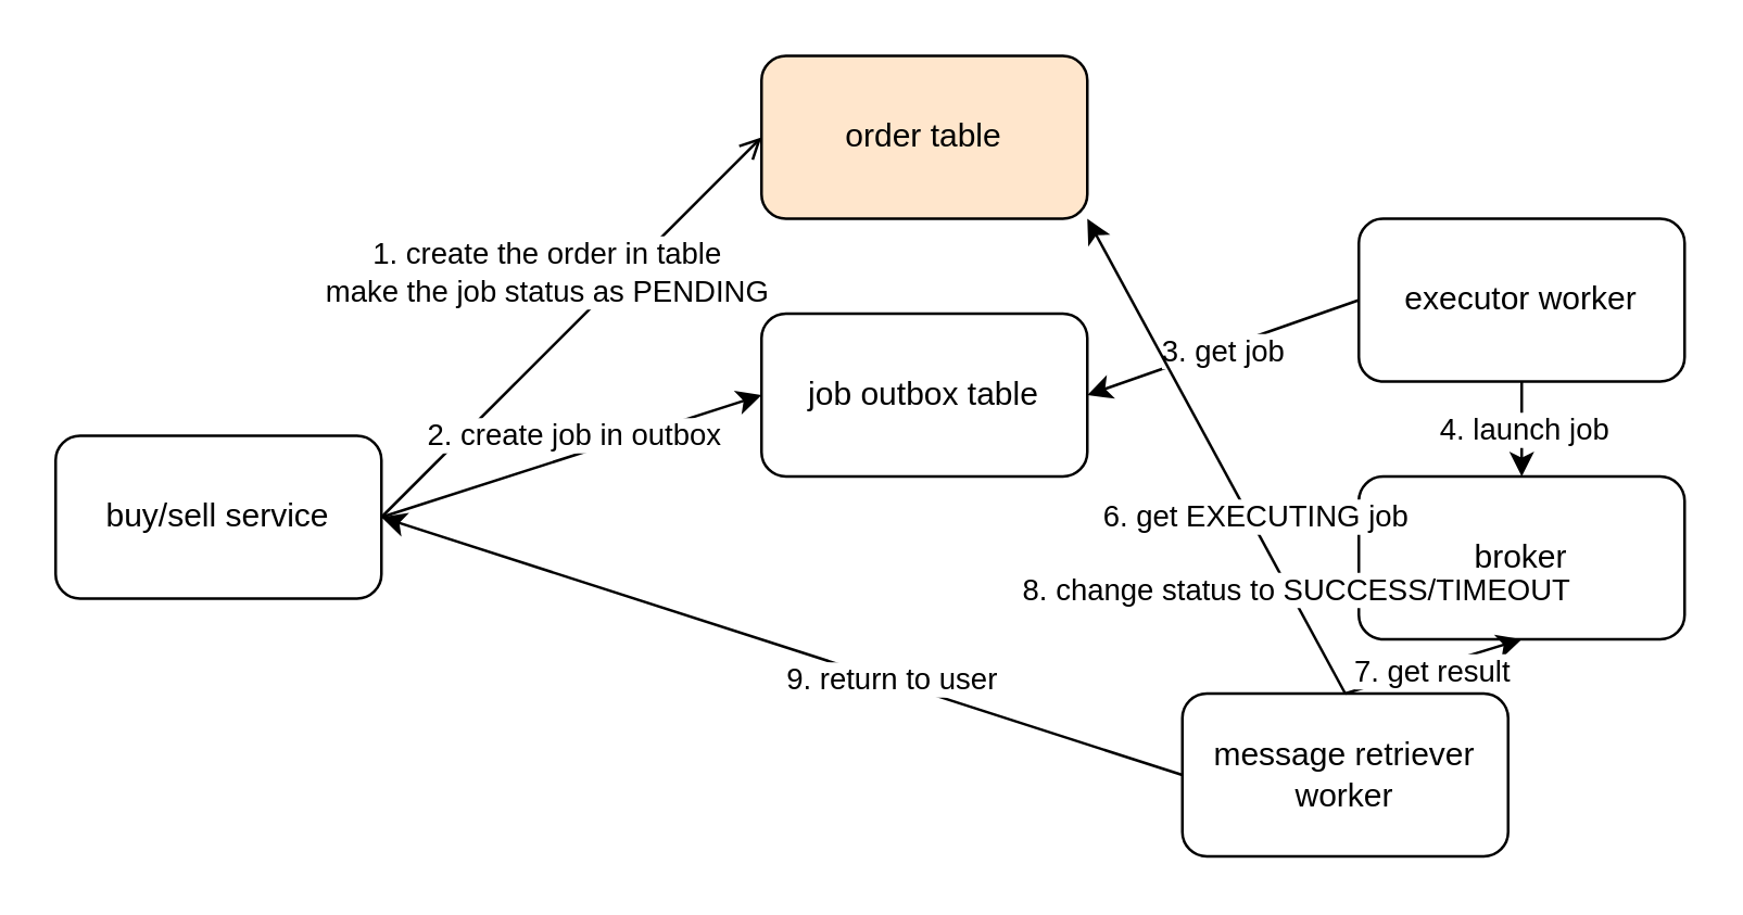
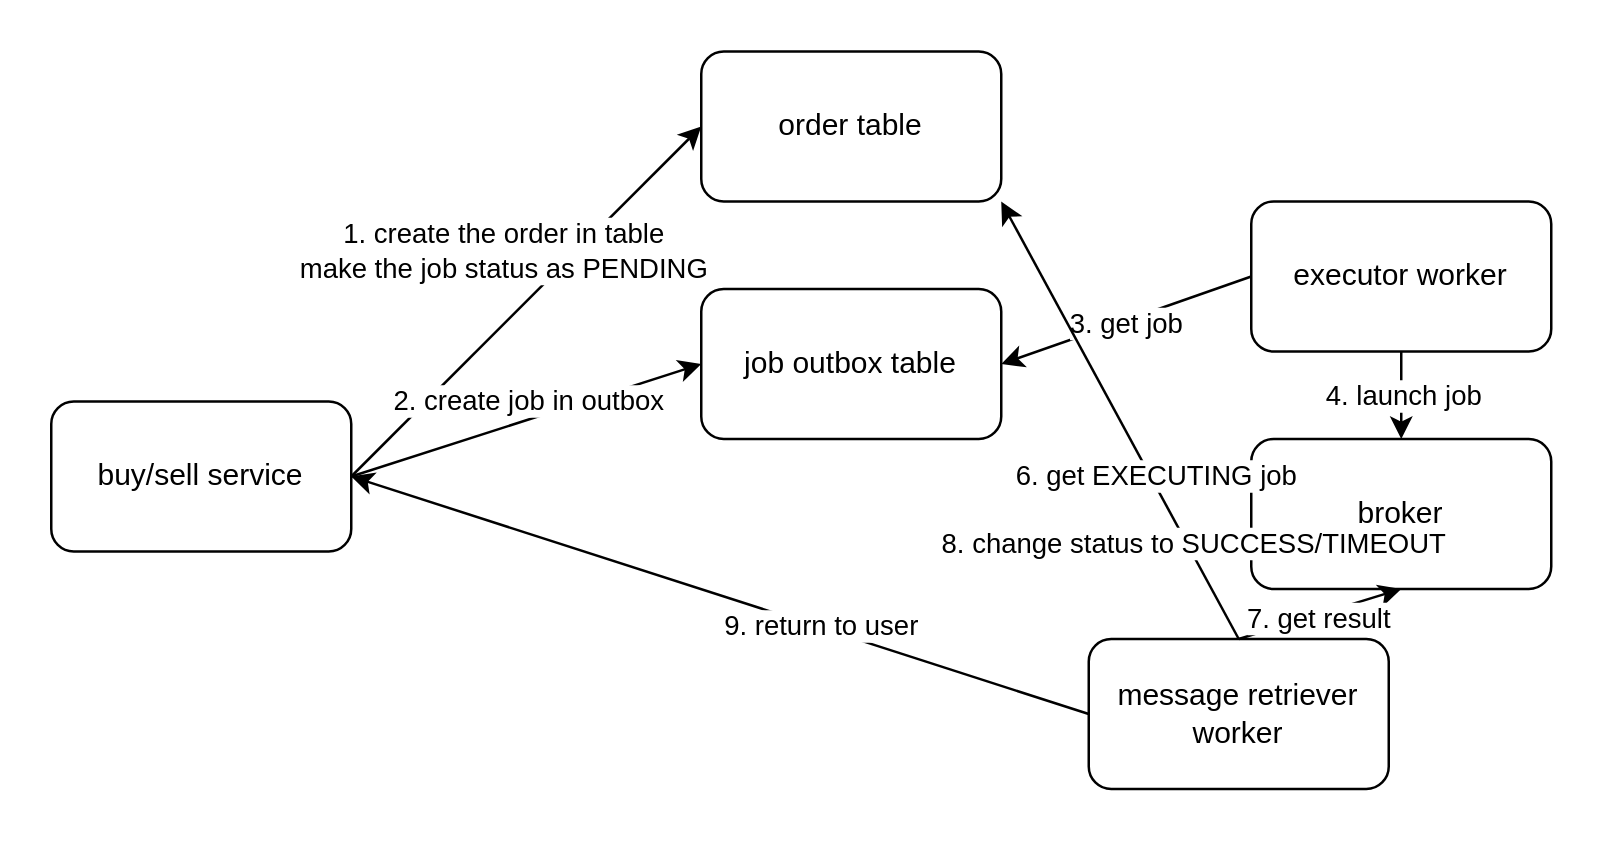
- <mxCell id="4" value="order table" style="rounded=1;whiteSpace=wrap;html=1;fillColor=#ffe6cc;" vertex="1" parent="1"><mxGeometry x="280" y="20" width="120" height="60" as="geometry" /></mxCell>
+ <mxCell id="4" value="order table" style="rounded=1;whiteSpace=wrap;html=1;" vertex="1" parent="1"><mxGeometry x="280" y="20" width="120" height="60" as="geometry" /></mxCell>
- <mxCell id="5" value="" style="edgeStyle=none;orthogonalLoop=1;jettySize=auto;html=1;rounded=0;entryX=0;entryY=0.5;entryDx=0;entryDy=0;exitX=1;exitY=0.5;exitDx=0;exitDy=0;endArrow=open;" edge="1" parent="1" source="3" target="4"><mxGeometry width="100" relative="1" as="geometry"><mxPoint x="160" y="180" as="sourcePoint" /><mxPoint x="260" y="180" as="targetPoint" /><Array as="points" /></mxGeometry></mxCell>
+ <mxCell id="5" value="" style="edgeStyle=none;orthogonalLoop=1;jettySize=auto;html=1;rounded=0;entryX=0;entryY=0.5;entryDx=0;entryDy=0;exitX=1;exitY=0.5;exitDx=0;exitDy=0;" edge="1" parent="1" source="3" target="4"><mxGeometry width="100" relative="1" as="geometry"><mxPoint x="160" y="180" as="sourcePoint" /><mxPoint x="260" y="180" as="targetPoint" /><Array as="points" /></mxGeometry></mxCell>
